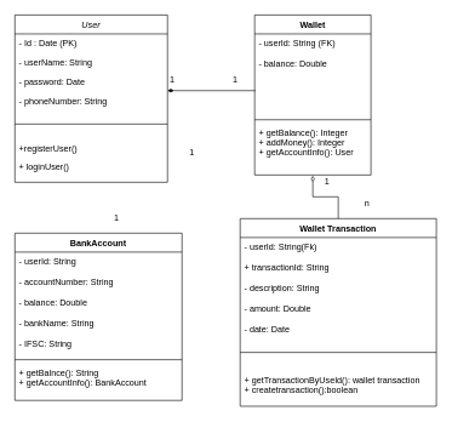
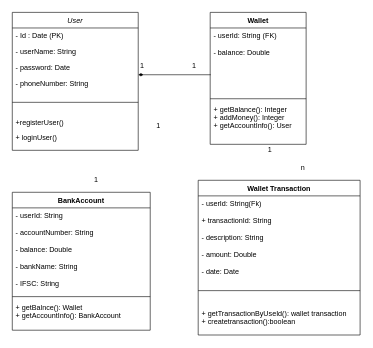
- <mxCell id="17" style="edgeStyle=orthogonalEdgeStyle;rounded=0;orthogonalLoop=1;jettySize=auto;html=1;exitX=0.5;exitY=0;exitDx=0;exitDy=0;endArrow=diamondThin;endFill=0;entryX=0.5;entryY=1.014;entryDx=0;entryDy=0;entryPerimeter=0;" parent="1" source="13" target="12" edge="1"><mxGeometry relative="1" as="geometry"><mxPoint x="430" y="250" as="targetPoint" /></mxGeometry></mxCell>
- <mxCell id="21" value="+ getBalnce(): String&#10;+ getAccountInfo(): BankAccount" style="text;strokeColor=none;fillColor=none;align=left;verticalAlign=top;spacingLeft=4;spacingRight=4;overflow=hidden;rotatable=0;points=[[0,0.5],[1,0.5]];portConstraint=eastwest;" parent="18" vertex="1"><mxGeometry y="178" width="230" height="52" as="geometry" /></mxCell>
+ <mxCell id="21" value="+ getBalnce(): Wallet&#10;+ getAccountInfo(): BankAccount" style="text;strokeColor=none;fillColor=none;align=left;verticalAlign=top;spacingLeft=4;spacingRight=4;overflow=hidden;rotatable=0;points=[[0,0.5],[1,0.5]];portConstraint=eastwest;" parent="18" vertex="1"><mxGeometry y="178" width="230" height="52" as="geometry" /></mxCell>
